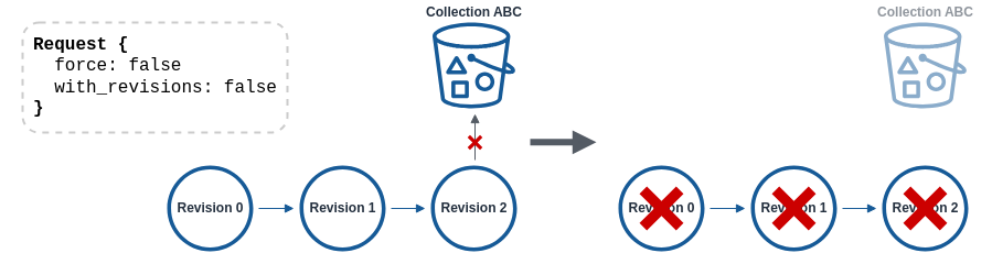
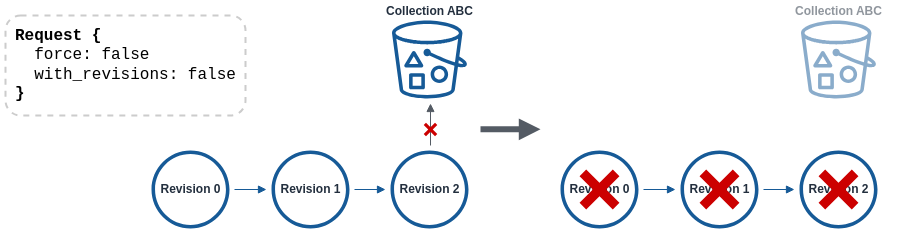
- <mxCell id="20" value="&lt;div style=&quot;font-size: 16px;&quot; align=&quot;left&quot;&gt;&lt;div style=&quot;font-size: 16px;&quot;&gt;&lt;b style=&quot;font-size: 16px;&quot;&gt;&lt;font data-font-src=&quot;https://fonts.googleapis.com/css?family=+Roboto+Mono&quot; style=&quot;font-size: 16px;&quot;&gt;Request {&lt;/font&gt;&lt;/b&gt;&lt;/div&gt;&lt;/div&gt;&lt;div style=&quot;font-size: 16px;&quot; align=&quot;left&quot;&gt;&lt;div style=&quot;font-size: 16px;&quot;&gt;&lt;b style=&quot;font-size: 16px;&quot;&gt;&lt;font data-font-src=&quot;https://fonts.googleapis.com/css?family=+Roboto+Mono&quot; style=&quot;font-size: 16px;&quot;&gt;&amp;nbsp; &lt;/font&gt;&lt;/b&gt;&lt;font data-font-src=&quot;https://fonts.googleapis.com/css?family=+Roboto+Mono&quot; style=&quot;font-size: 16px;&quot;&gt;force: false&lt;/font&gt;&lt;/div&gt;&lt;div style=&quot;font-size: 16px;&quot;&gt;&lt;font data-font-src=&quot;https://fonts.googleapis.com/css?family=+Roboto+Mono&quot; style=&quot;font-size: 16px;&quot;&gt;&amp;nbsp; with_revisions: false&lt;br style=&quot;font-size: 16px;&quot;&gt;&lt;/font&gt;&lt;/div&gt;&lt;div style=&quot;font-size: 16px;&quot;&gt;&lt;b style=&quot;font-size: 16px;&quot;&gt;&lt;font data-font-src=&quot;https://fonts.googleapis.com/css?family=+Roboto+Mono&quot; style=&quot;font-size: 16px;&quot;&gt;}&lt;/font&gt;&lt;/b&gt;&lt;/div&gt;&lt;/div&gt;" style="text;html=1;strokeColor=#CCCCCC;fillColor=none;align=left;verticalAlign=middle;whiteSpace=wrap;rounded=1;fontFamily=Liberation Mono;fontSource=https%3A%2F%2Ffonts.googleapis.com%2Fcss%3Ffamily%3D%2BRoboto%2BMono;dashed=1;spacing=10;fontSize=16;strokeWidth=2;" parent="1" vertex="1"><mxGeometry x="20" y="20" width="240" height="100" as="geometry" /></mxCell>
+ <mxCell id="20" value="&lt;div style=&quot;font-size: 16px;&quot; align=&quot;left&quot;&gt;&lt;div style=&quot;font-size: 16px;&quot;&gt;&lt;b style=&quot;font-size: 16px;&quot;&gt;&lt;font data-font-src=&quot;https://fonts.googleapis.com/css?family=+Roboto+Mono&quot; style=&quot;font-size: 16px;&quot;&gt;Request {&lt;/font&gt;&lt;/b&gt;&lt;/div&gt;&lt;/div&gt;&lt;div style=&quot;font-size: 16px;&quot; align=&quot;left&quot;&gt;&lt;div style=&quot;font-size: 16px;&quot;&gt;&lt;b style=&quot;font-size: 16px;&quot;&gt;&lt;font data-font-src=&quot;https://fonts.googleapis.com/css?family=+Roboto+Mono&quot; style=&quot;font-size: 16px;&quot;&gt;&amp;nbsp; &lt;/font&gt;&lt;/b&gt;&lt;font data-font-src=&quot;https://fonts.googleapis.com/css?family=+Roboto+Mono&quot; style=&quot;font-size: 16px;&quot;&gt;force: false&lt;/font&gt;&lt;/div&gt;&lt;div style=&quot;font-size: 16px;&quot;&gt;&lt;font data-font-src=&quot;https://fonts.googleapis.com/css?family=+Roboto+Mono&quot; style=&quot;font-size: 16px;&quot;&gt;&amp;nbsp; with_revisions: false&lt;br style=&quot;font-size: 16px;&quot;&gt;&lt;/font&gt;&lt;/div&gt;&lt;div style=&quot;font-size: 16px;&quot;&gt;&lt;b style=&quot;font-size: 16px;&quot;&gt;&lt;font data-font-src=&quot;https://fonts.googleapis.com/css?family=+Roboto+Mono&quot; style=&quot;font-size: 16px;&quot;&gt;}&lt;/font&gt;&lt;/b&gt;&lt;/div&gt;&lt;/div&gt;" style="text;html=1;strokeColor=#CCCCCC;fillColor=none;align=left;verticalAlign=middle;whiteSpace=wrap;rounded=1;fontFamily=Liberation Mono;fontSource=https%3A%2F%2Ffonts.googleapis.com%2Fcss%3Ffamily%3D%2BRoboto%2BMono;dashed=1;spacing=10;fontSize=16;strokeWidth=2;" parent="1" vertex="1"><mxGeometry x="5" y="15" width="240" height="100" as="geometry" /></mxCell>
